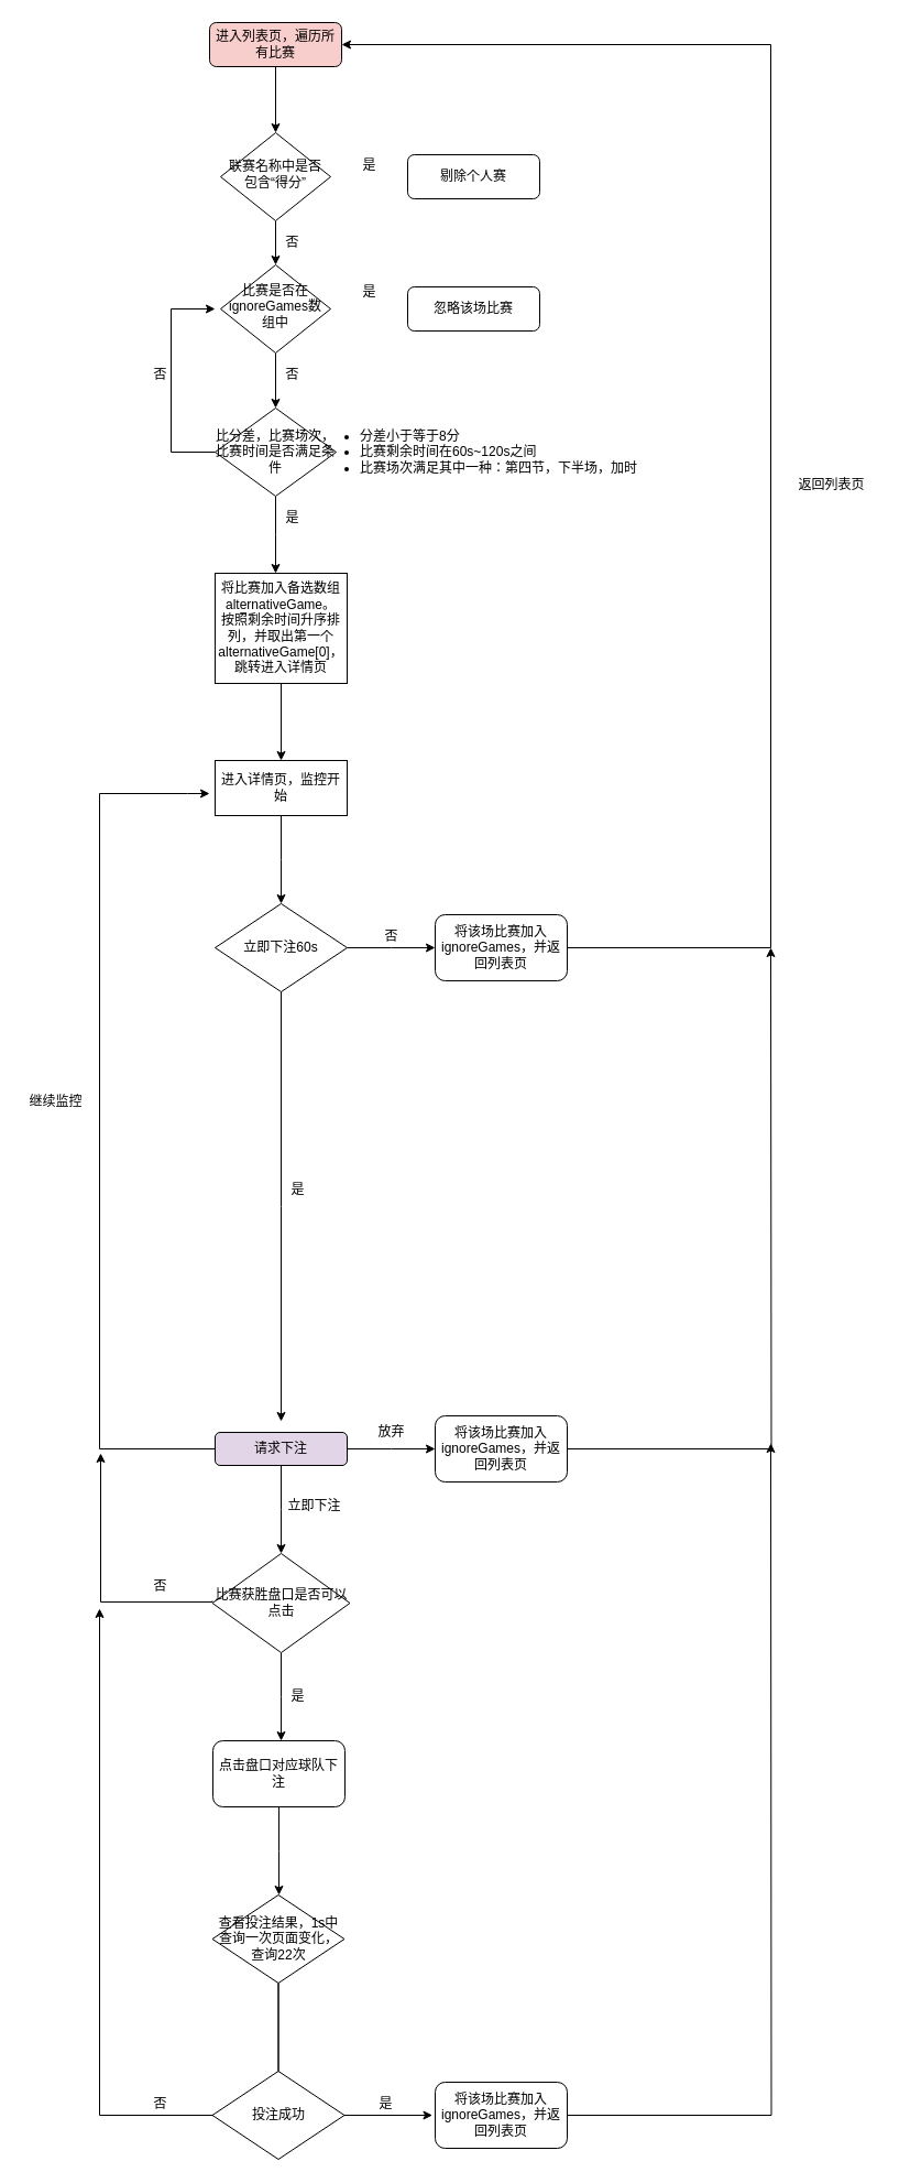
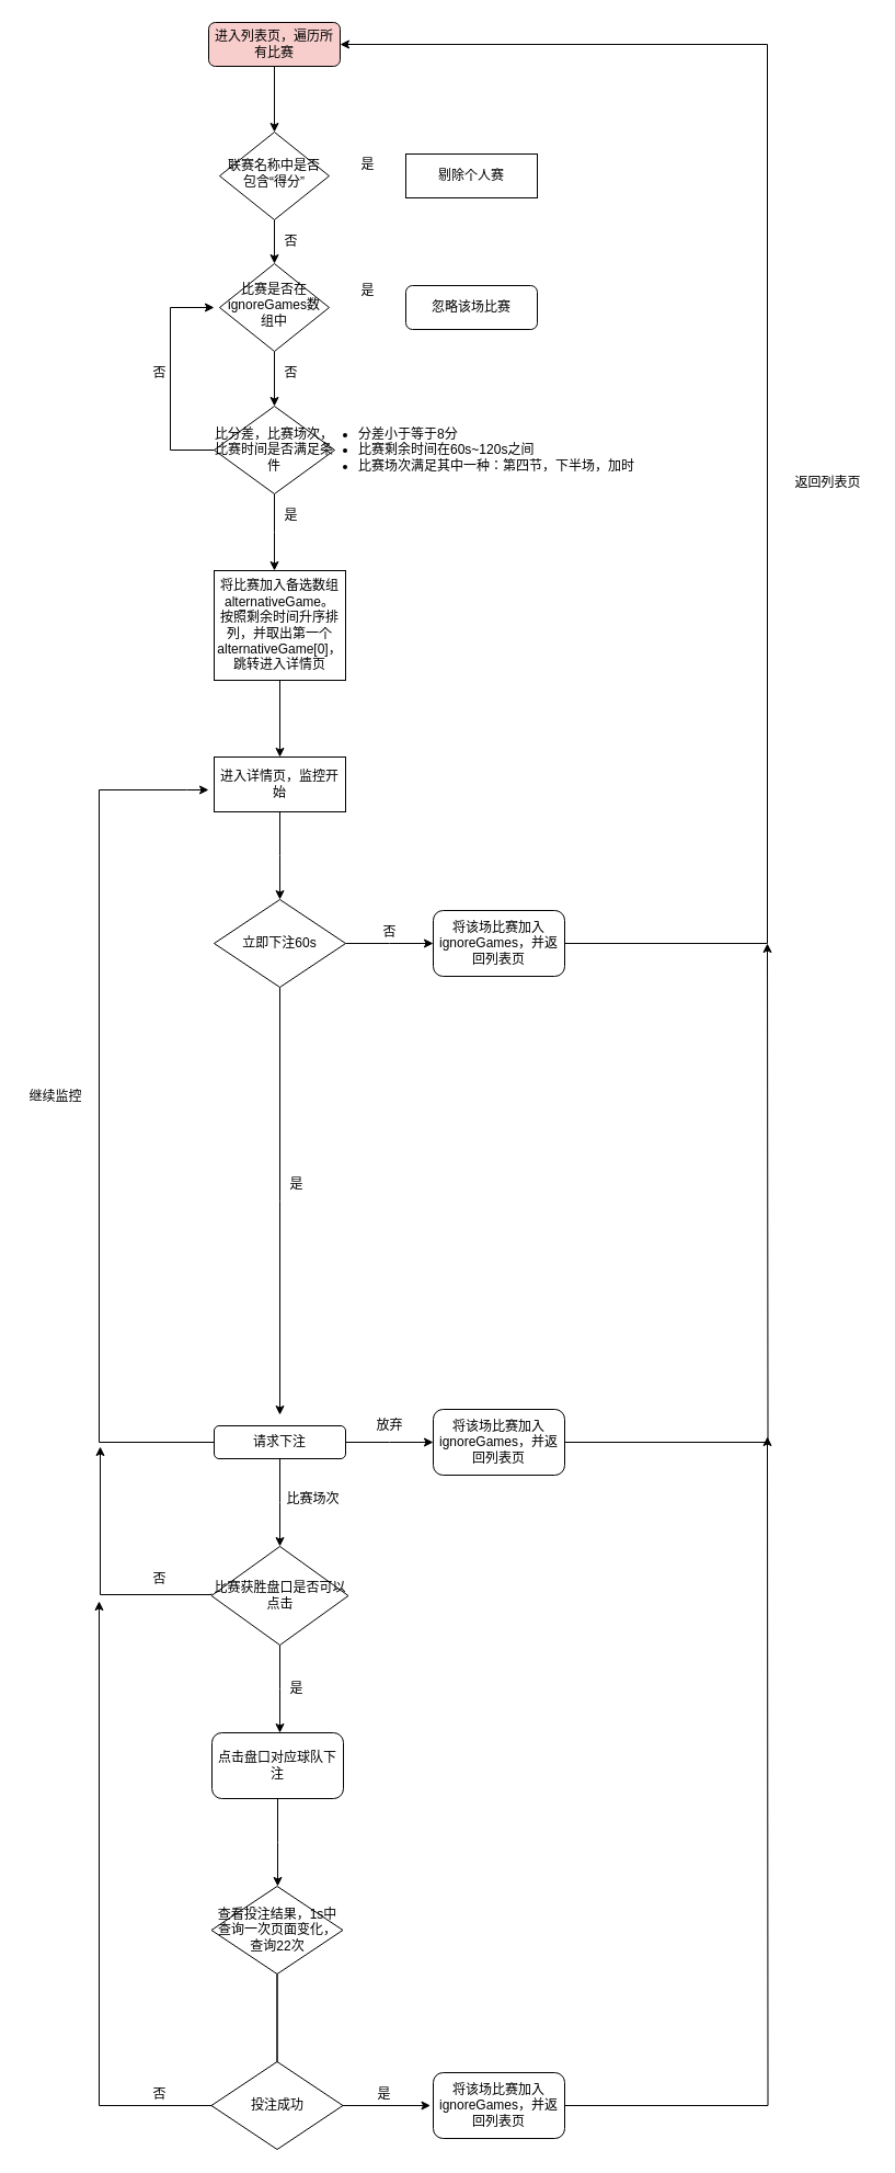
- <mxCell id="6" value="剔除个人赛" style="rounded=1;whiteSpace=wrap;html=1;fontSize=12;glass=0;strokeWidth=1;shadow=0;" parent="1" vertex="1"><mxGeometry x="370" y="140" width="120" height="40" as="geometry" /></mxCell>
+ <mxCell id="6" value="剔除个人赛" style="whiteSpace=wrap;html=1;fontSize=12;glass=0;strokeWidth=1;shadow=0;rounded=0;" parent="1" vertex="1"><mxGeometry x="370" y="140" width="120" height="40" as="geometry" /></mxCell>
- <mxCell id="34" value="请求下注" style="rounded=1;whiteSpace=wrap;html=1;fillColor=#e1d5e7;" parent="1" vertex="1"><mxGeometry x="195" y="1300" width="120" height="30" as="geometry" /></mxCell>
+ <mxCell id="34" value="请求下注" style="rounded=1;whiteSpace=wrap;html=1;" parent="1" vertex="1"><mxGeometry x="195" y="1300" width="120" height="30" as="geometry" /></mxCell>
- <mxCell id="40" value="立即下注" style="text;html=1;align=center;verticalAlign=middle;resizable=0;points=[];autosize=1;" parent="1" vertex="1"><mxGeometry x="255" y="1357" width="60" height="20" as="geometry" /></mxCell>
+ <mxCell id="40" value="比赛场次" style="text;html=1;align=center;verticalAlign=middle;resizable=0;points=[];autosize=1;" parent="1" vertex="1"><mxGeometry x="255" y="1357" width="60" height="20" as="geometry" /></mxCell>
